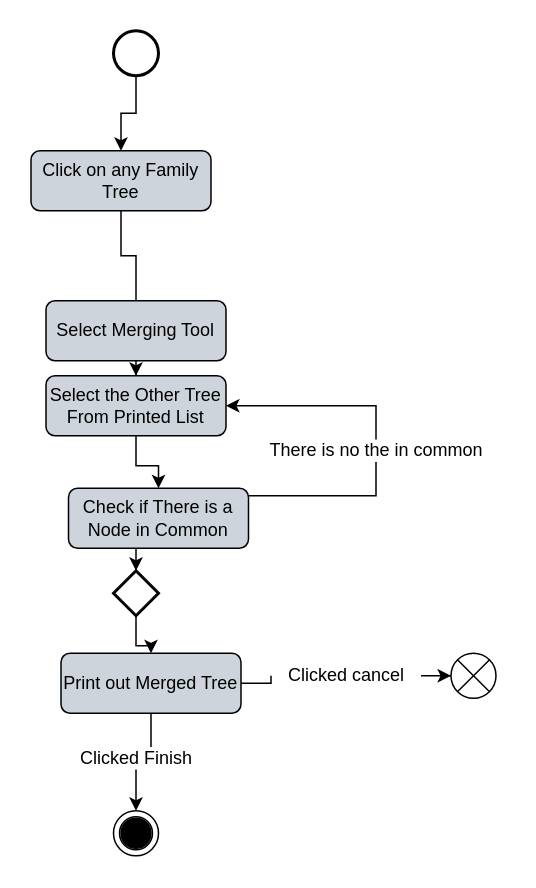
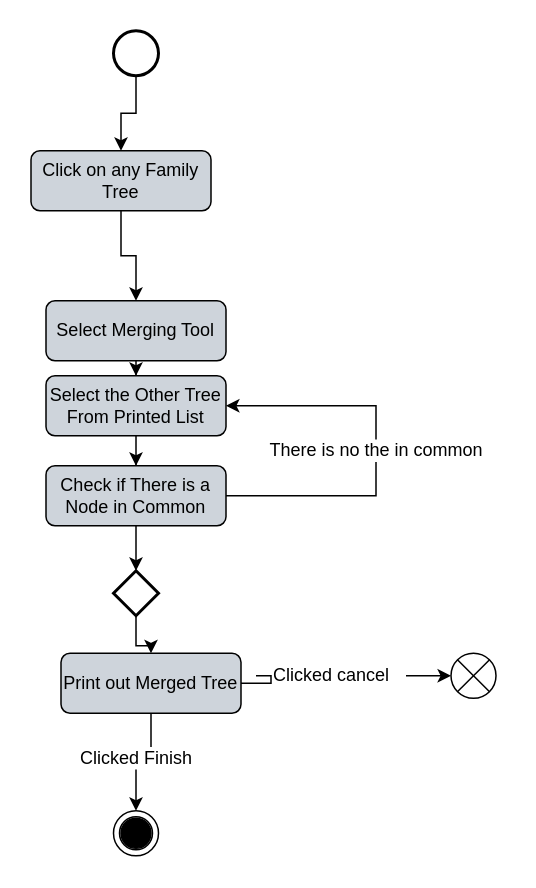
- <mxCell id="3" style="edgeStyle=orthogonalEdgeStyle;rounded=0;orthogonalLoop=1;jettySize=auto;html=1;entryX=0.5;entryY=0;entryDx=0;entryDy=0;endArrow=none;" parent="1" source="4" target="9" edge="1"><mxGeometry relative="1" as="geometry" /></mxCell>
+ <mxCell id="3" style="edgeStyle=orthogonalEdgeStyle;rounded=0;orthogonalLoop=1;jettySize=auto;html=1;entryX=0.5;entryY=0;entryDx=0;entryDy=0;" parent="1" source="4" target="9" edge="1"><mxGeometry relative="1" as="geometry" /></mxCell>
- <mxCell id="23" value="Check if There is a Node in Common" style="rounded=1;whiteSpace=wrap;html=1;fontSize=12;glass=0;strokeWidth=1;shadow=0;fillColor=#CED4DB;" parent="1" vertex="1"><mxGeometry x="45" y="325" width="120" height="40" as="geometry" /></mxCell>
+ <mxCell id="23" value="Check if There is a Node in Common" style="rounded=1;whiteSpace=wrap;html=1;fontSize=12;glass=0;strokeWidth=1;shadow=0;fillColor=#CED4DB;" parent="1" vertex="1"><mxGeometry x="30" y="310" width="120" height="40" as="geometry" /></mxCell>
- <mxCell id="18" value="Clicked cancel" style="text;html=1;align=center;verticalAlign=middle;resizable=0;points=[];autosize=1;strokeColor=none;fillColor=none;" parent="1" vertex="1"><mxGeometry x="180" y="440" width="100" height="20" as="geometry" /></mxCell>
+ <mxCell id="18" value="Clicked cancel" style="text;html=1;align=center;verticalAlign=middle;resizable=0;points=[];autosize=1;strokeColor=none;fillColor=none;" parent="1" vertex="1"><mxGeometry x="170" y="440" width="100" height="20" as="geometry" /></mxCell>
